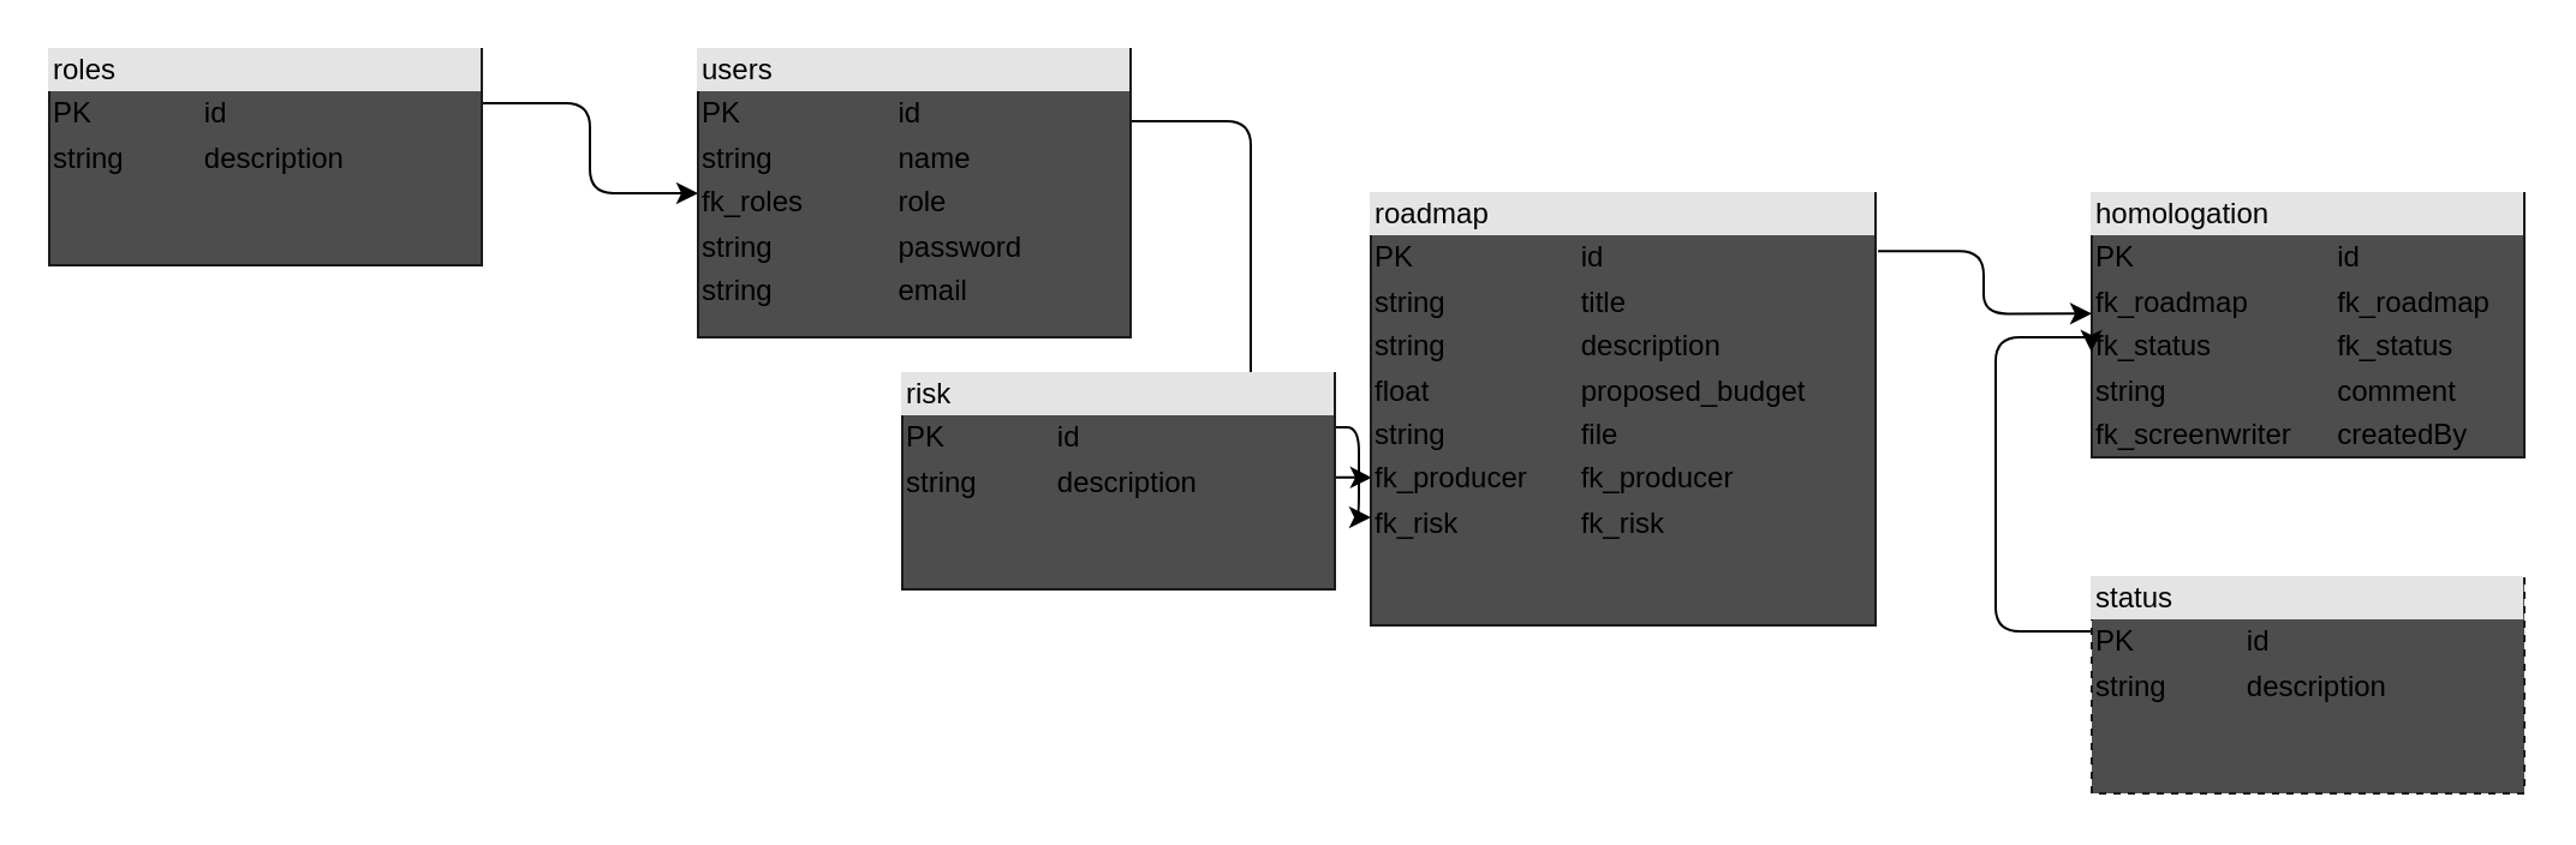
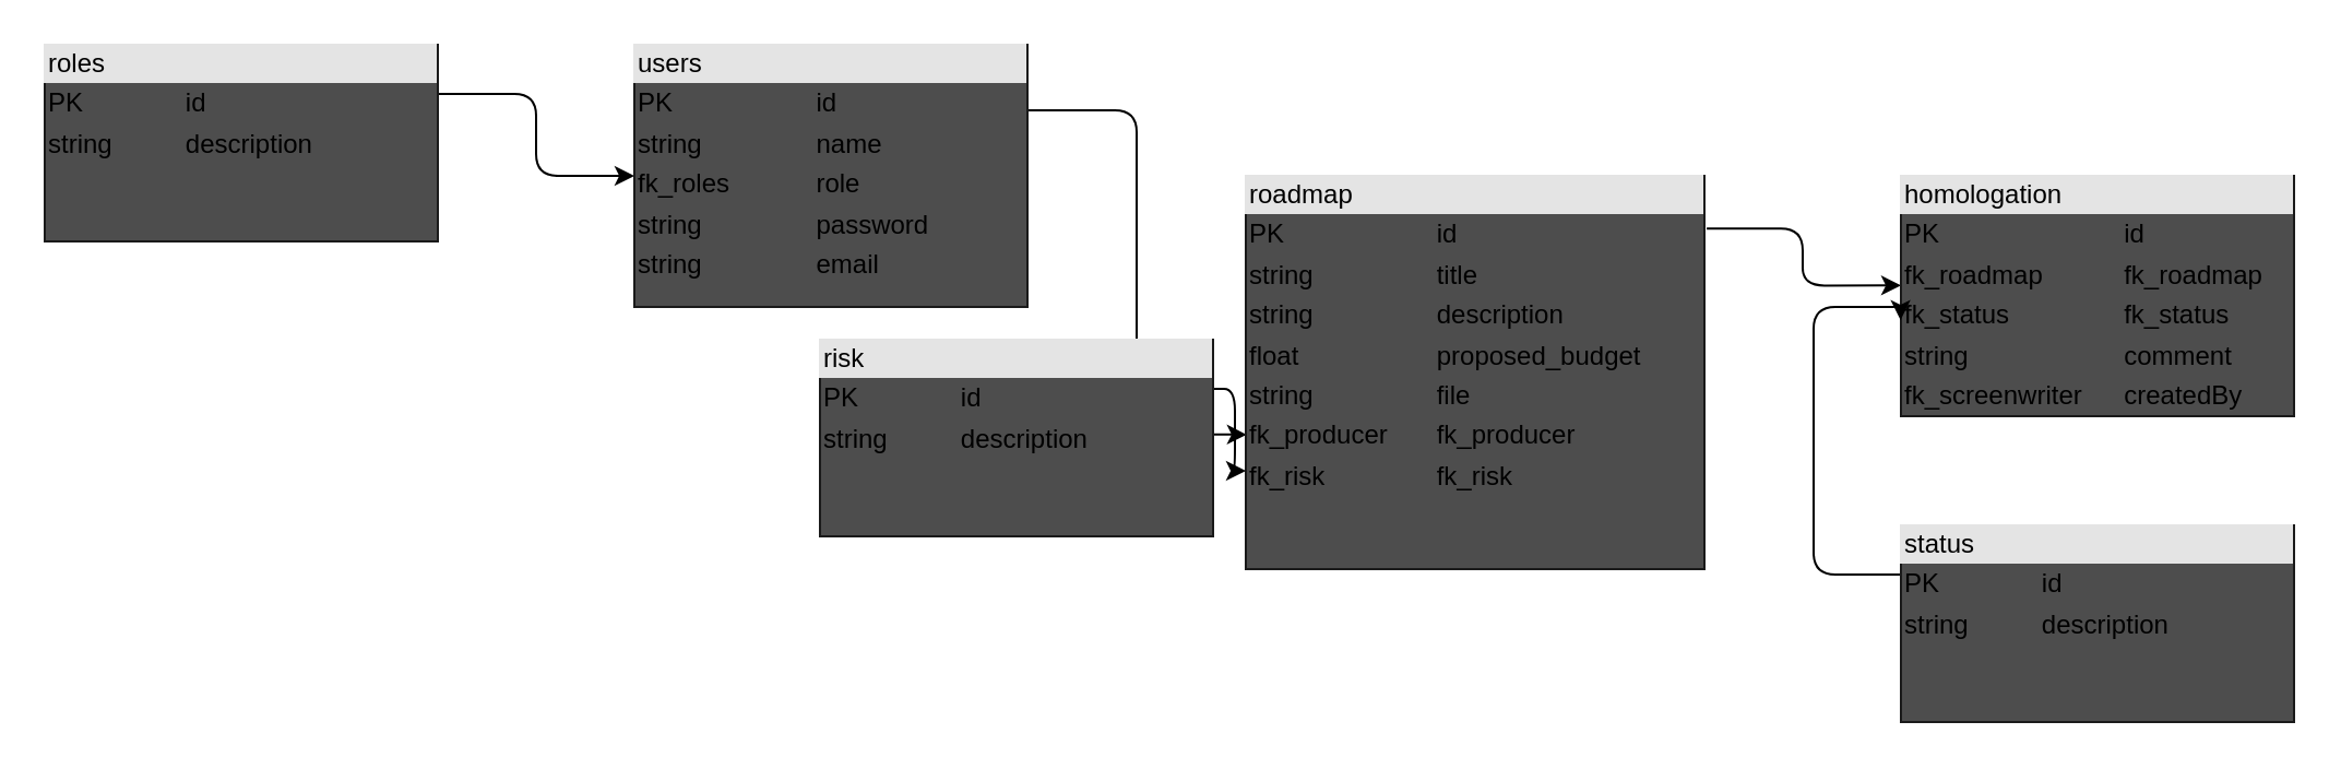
- <mxCell id="12" value="&lt;div style=&quot;box-sizing:border-box;width:100%;background:#e4e4e4;padding:2px;&quot;&gt;status&lt;/div&gt;&lt;table style=&quot;width:100%;font-size:1em;&quot; cellpadding=&quot;2&quot; cellspacing=&quot;0&quot;&gt;&lt;tbody&gt;&lt;tr&gt;&lt;td&gt;PK&lt;/td&gt;&lt;td&gt;id&lt;/td&gt;&lt;/tr&gt;&lt;tr&gt;&lt;td&gt;string&lt;/td&gt;&lt;td&gt;description&lt;br&gt;&lt;/td&gt;&lt;/tr&gt;&lt;tr&gt;&lt;td&gt;&lt;/td&gt;&lt;td&gt;&lt;br&gt;&lt;/td&gt;&lt;/tr&gt;&lt;/tbody&gt;&lt;/table&gt;" style="verticalAlign=top;align=left;overflow=fill;html=1;fillStyle=solid;fillColor=#4D4D4D;portConstraintRotation=0;fontColor=#000000;strokeColor=#1A1A1A;dashed=1;" parent="1" vertex="1"><mxGeometry x="870" y="240" width="180" height="90" as="geometry" /></mxCell>
+ <mxCell id="12" value="&lt;div style=&quot;box-sizing:border-box;width:100%;background:#e4e4e4;padding:2px;&quot;&gt;status&lt;/div&gt;&lt;table style=&quot;width:100%;font-size:1em;&quot; cellpadding=&quot;2&quot; cellspacing=&quot;0&quot;&gt;&lt;tbody&gt;&lt;tr&gt;&lt;td&gt;PK&lt;/td&gt;&lt;td&gt;id&lt;/td&gt;&lt;/tr&gt;&lt;tr&gt;&lt;td&gt;string&lt;/td&gt;&lt;td&gt;description&lt;br&gt;&lt;/td&gt;&lt;/tr&gt;&lt;tr&gt;&lt;td&gt;&lt;/td&gt;&lt;td&gt;&lt;br&gt;&lt;/td&gt;&lt;/tr&gt;&lt;/tbody&gt;&lt;/table&gt;" style="verticalAlign=top;align=left;overflow=fill;html=1;fillStyle=solid;fillColor=#4D4D4D;portConstraintRotation=0;fontColor=#000000;strokeColor=#1A1A1A;" parent="1" vertex="1"><mxGeometry x="870" y="240" width="180" height="90" as="geometry" /></mxCell>
